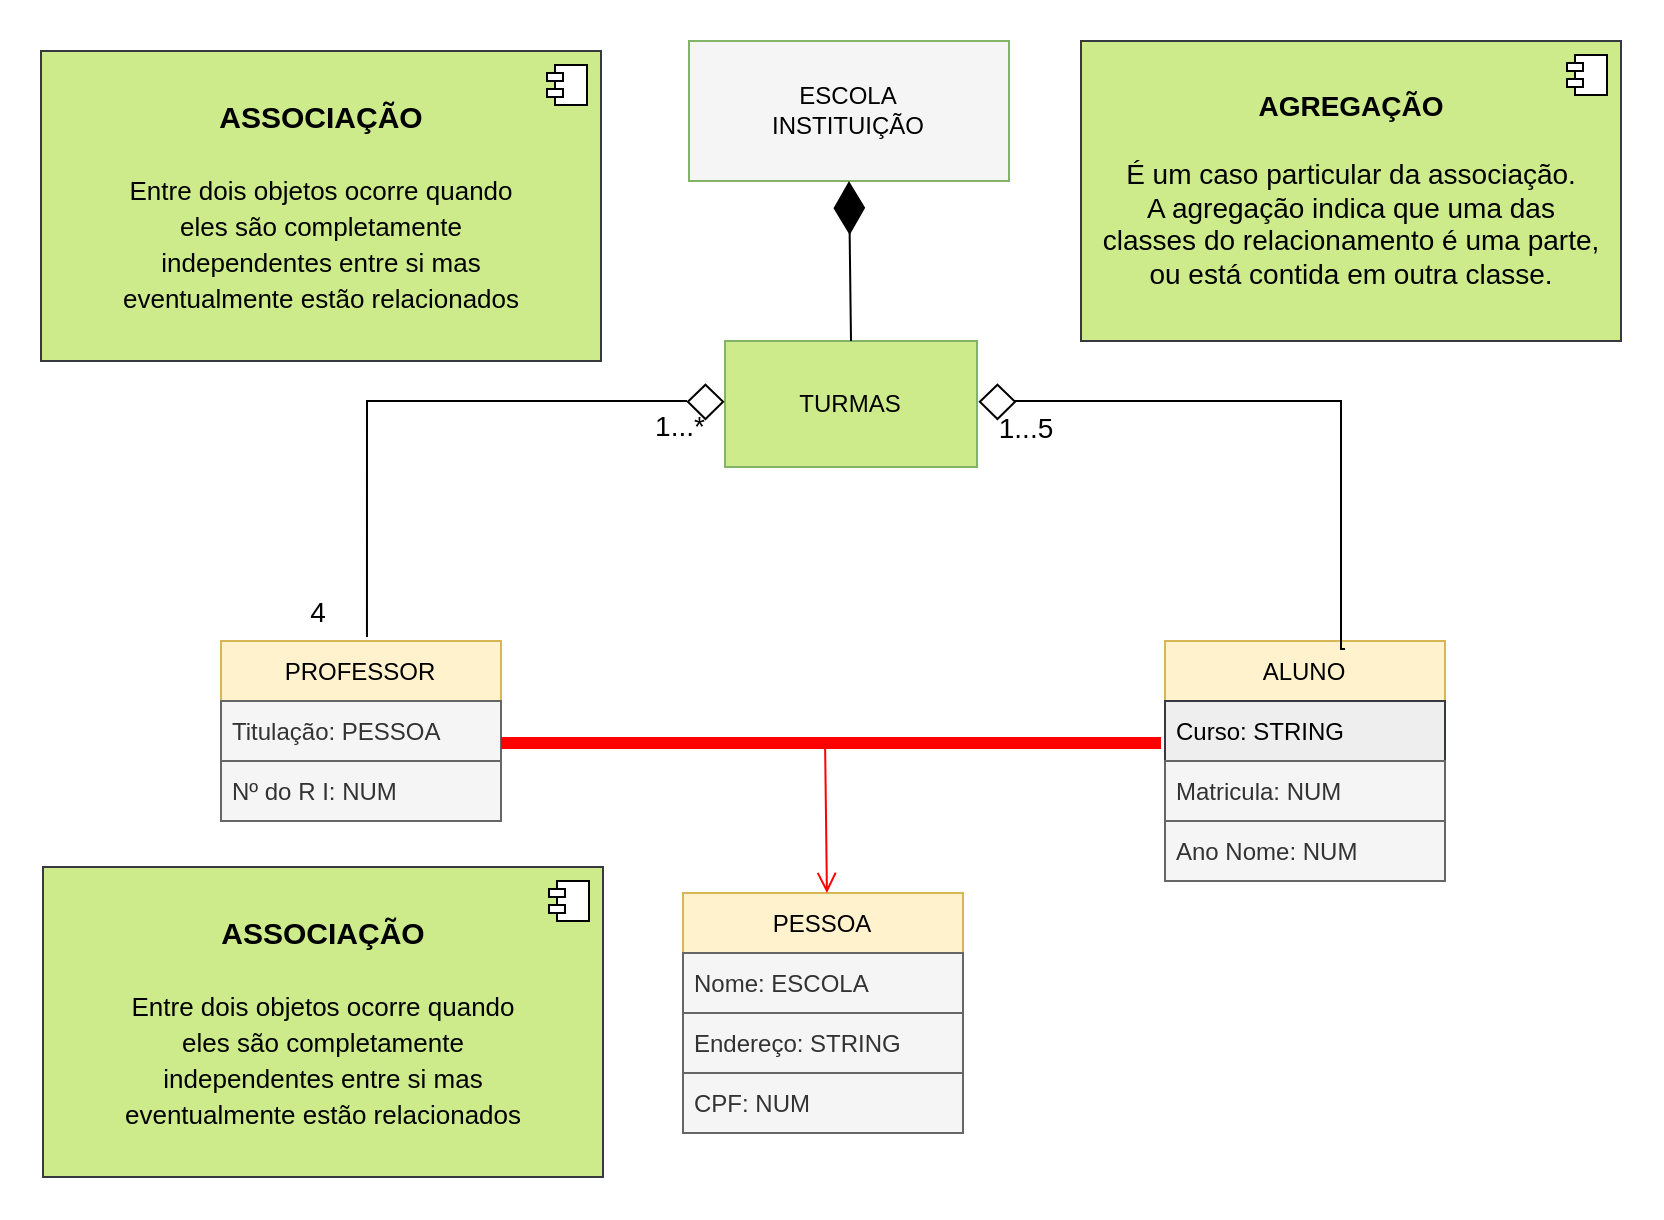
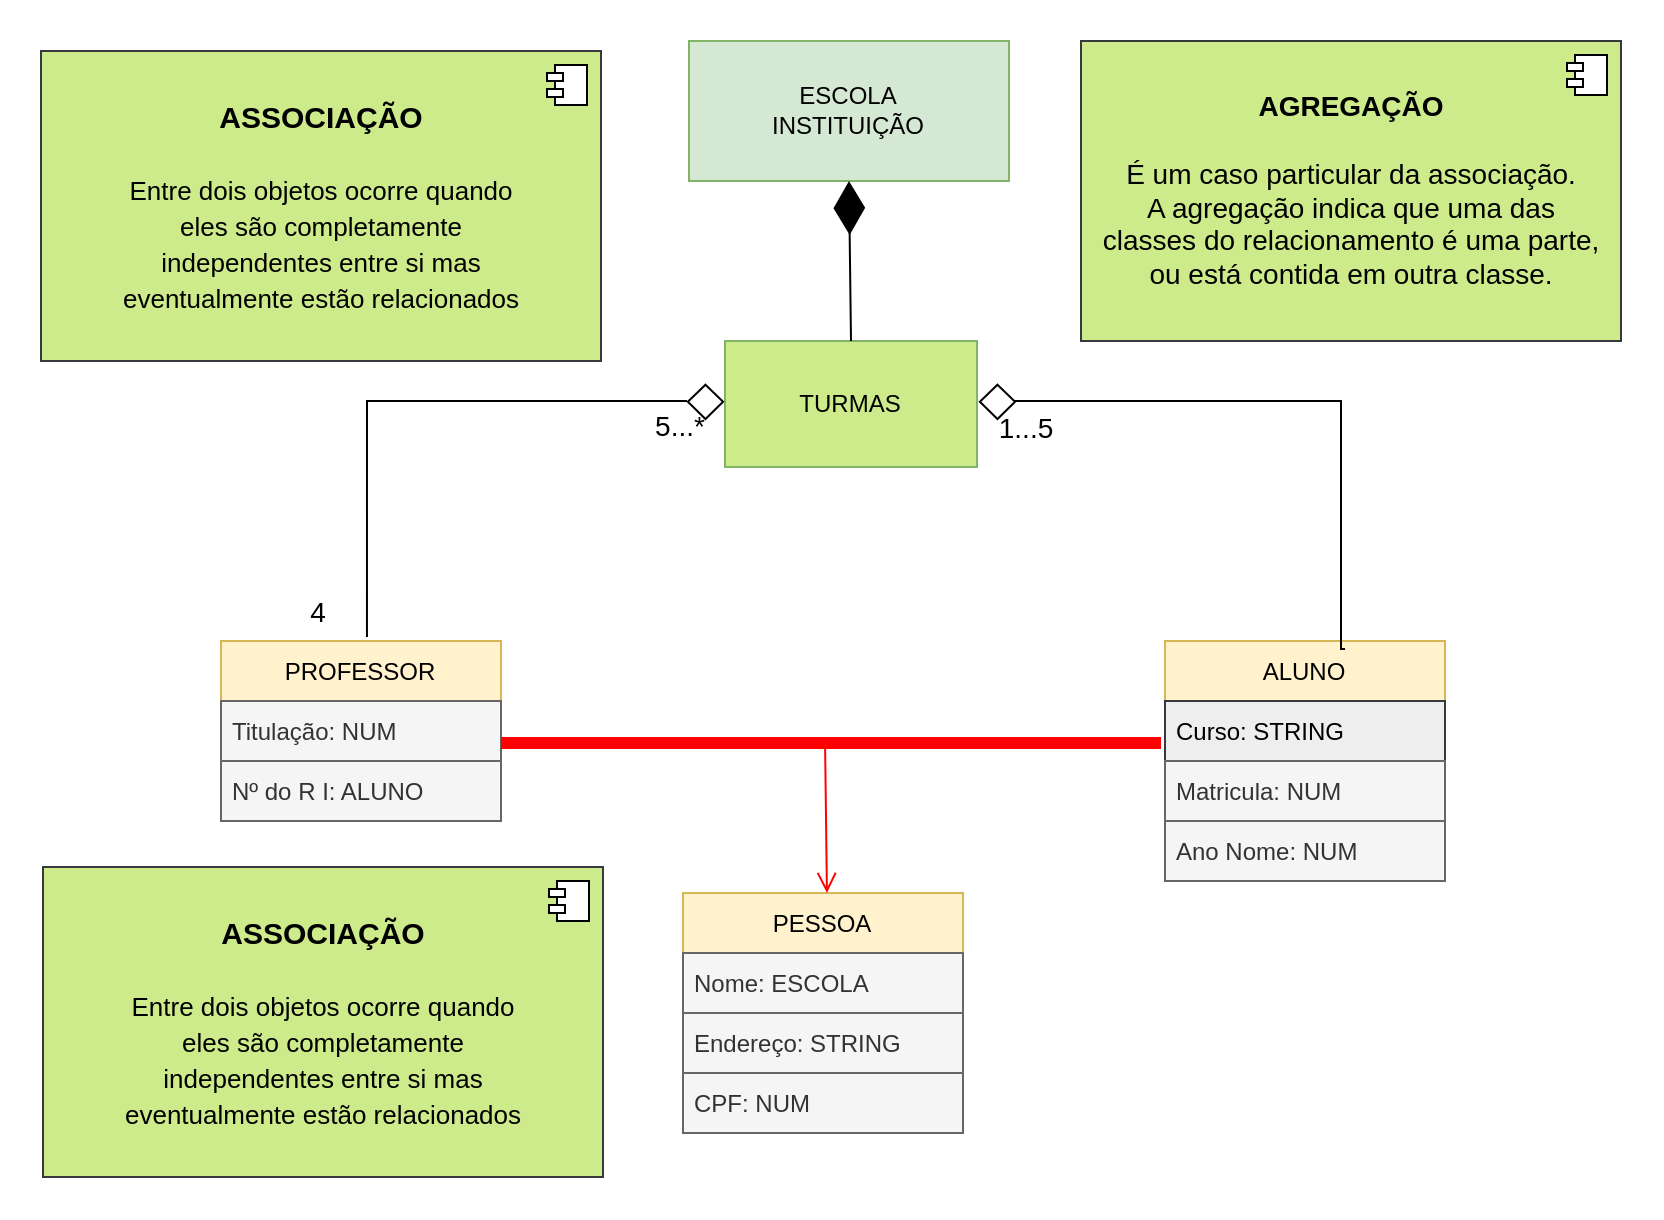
- <mxCell id="2" value="&lt;div&gt;ESCOLA&lt;/div&gt;&lt;div&gt;INSTITUIÇÃO&lt;br&gt;&lt;/div&gt;" style="rounded=0;whiteSpace=wrap;html=1;fillColor=#f5f5f5;strokeColor=#82b366;" vertex="1" parent="1"><mxGeometry x="344" y="20" width="160" height="70" as="geometry" /></mxCell>
+ <mxCell id="2" value="&lt;div&gt;ESCOLA&lt;/div&gt;&lt;div&gt;INSTITUIÇÃO&lt;br&gt;&lt;/div&gt;" style="rounded=0;whiteSpace=wrap;html=1;fillColor=#d5e8d4;strokeColor=#82b366;" vertex="1" parent="1"><mxGeometry x="344" y="20" width="160" height="70" as="geometry" /></mxCell>
- <mxCell id="24" value="1...*" style="text;html=1;align=center;verticalAlign=middle;whiteSpace=wrap;rounded=0;fontSize=14;" vertex="1" parent="1"><mxGeometry x="320" y="203" width="40" height="20" as="geometry" /></mxCell>
+ <mxCell id="24" value="5...*" style="text;html=1;align=center;verticalAlign=middle;whiteSpace=wrap;rounded=0;fontSize=14;" vertex="1" parent="1"><mxGeometry x="320" y="203" width="40" height="20" as="geometry" /></mxCell>
- <mxCell id="5" value="Titulação: PESSOA" style="text;strokeColor=#666666;fillColor=#f5f5f5;align=left;verticalAlign=middle;spacingLeft=4;spacingRight=4;overflow=hidden;points=[[0,0.5],[1,0.5]];portConstraint=eastwest;rotatable=0;fontColor=#333333;" vertex="1" parent="4"><mxGeometry y="30" width="140" height="30" as="geometry" /></mxCell>
+ <mxCell id="5" value="Titulação: NUM" style="text;strokeColor=#666666;fillColor=#f5f5f5;align=left;verticalAlign=middle;spacingLeft=4;spacingRight=4;overflow=hidden;points=[[0,0.5],[1,0.5]];portConstraint=eastwest;rotatable=0;fontColor=#333333;" vertex="1" parent="4"><mxGeometry y="30" width="140" height="30" as="geometry" /></mxCell>
- <mxCell id="6" value="Nº do R I: NUM" style="text;strokeColor=#666666;fillColor=#f5f5f5;align=left;verticalAlign=middle;spacingLeft=4;spacingRight=4;overflow=hidden;points=[[0,0.5],[1,0.5]];portConstraint=eastwest;rotatable=0;fontColor=#333333;" vertex="1" parent="4"><mxGeometry y="60" width="140" height="30" as="geometry" /></mxCell>
+ <mxCell id="6" value="Nº do R I: ALUNO" style="text;strokeColor=#666666;fillColor=#f5f5f5;align=left;verticalAlign=middle;spacingLeft=4;spacingRight=4;overflow=hidden;points=[[0,0.5],[1,0.5]];portConstraint=eastwest;rotatable=0;fontColor=#333333;" vertex="1" parent="4"><mxGeometry y="60" width="140" height="30" as="geometry" /></mxCell>
